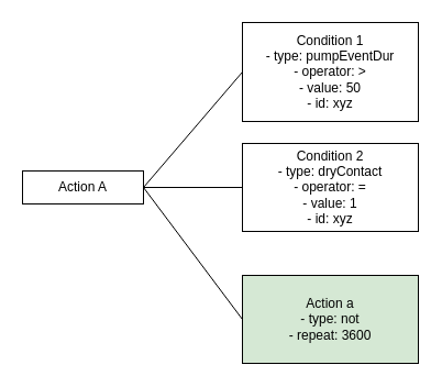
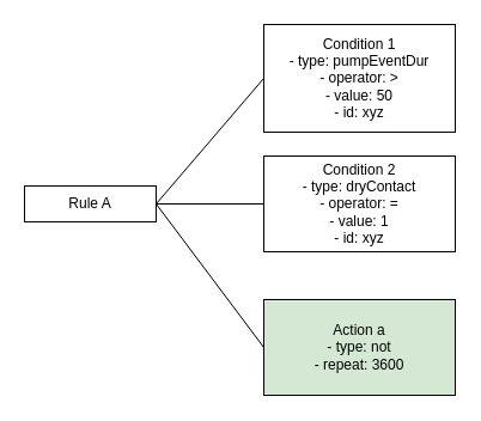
- <mxCell id="2" value="Action A" style="rounded=0;whiteSpace=wrap;html=1;" vertex="1" parent="1"><mxGeometry x="20" y="155" width="110" height="30" as="geometry" /></mxCell>
+ <mxCell id="2" value="Rule A" style="rounded=0;whiteSpace=wrap;html=1;" vertex="1" parent="1"><mxGeometry x="20" y="155" width="110" height="30" as="geometry" /></mxCell>
